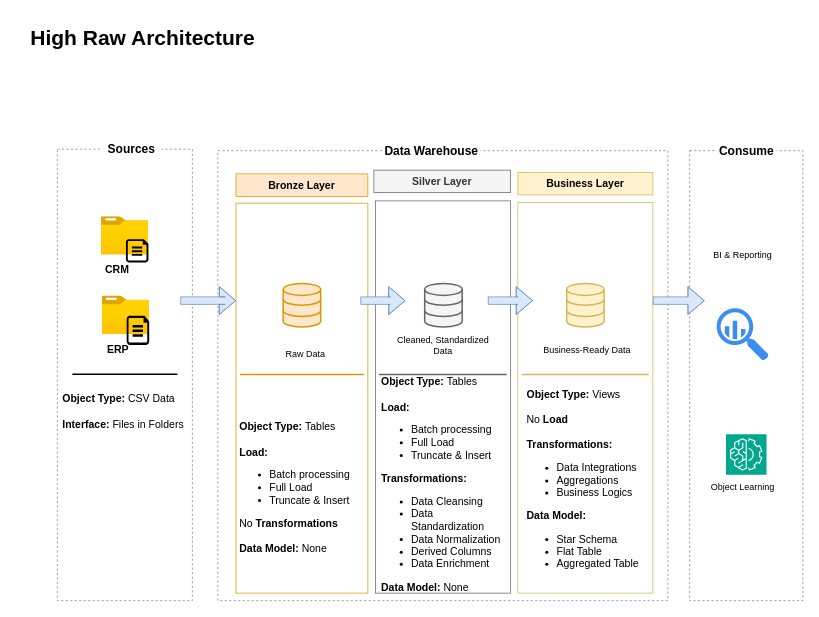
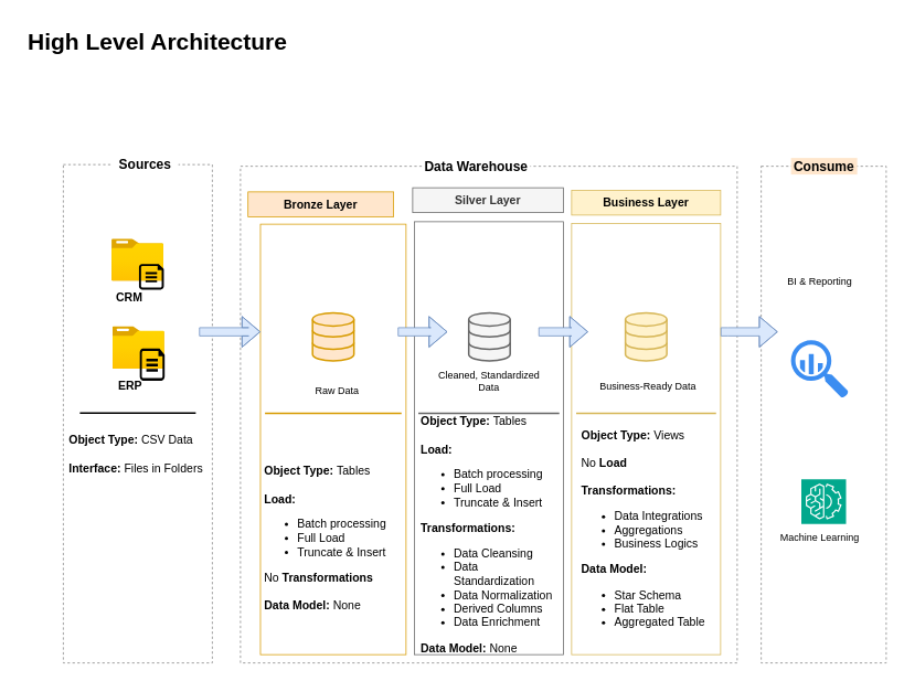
- <mxCell id="9" value="High Raw Architecture" style="rounded=0;whiteSpace=wrap;html=1;fontSize=28;fontStyle=1;strokeColor=none;fillColor=none;" vertex="1" parent="1"><mxGeometry x="20" width="340" height="60" as="geometry" y="20" /></mxCell>
+ <mxCell id="9" value="High Level Architecture" style="rounded=0;whiteSpace=wrap;html=1;fontSize=28;fontStyle=1;strokeColor=none;fillColor=none;" vertex="1" parent="1"><mxGeometry x="20" width="340" height="60" as="geometry" y="20" /></mxCell>
- <mxCell id="8" value="&lt;b&gt;Consume&lt;/b&gt;" style="rounded=0;whiteSpace=wrap;html=1;strokeColor=none;fontSize=16;" vertex="1" parent="1"><mxGeometry x="955" y="190" width="80" height="20" as="geometry" /></mxCell>
+ <mxCell id="8" value="&lt;b&gt;Consume&lt;/b&gt;" style="rounded=0;whiteSpace=wrap;html=1;strokeColor=none;fontSize=16;fillColor=#ffe6cc;" vertex="1" parent="1"><mxGeometry x="955" y="190" width="80" height="20" as="geometry" /></mxCell>
- <mxCell id="10" value="&lt;b&gt;&lt;font&gt;Bronze Layer&lt;/font&gt;&lt;/b&gt;" style="rounded=0;whiteSpace=wrap;html=1;labelBackgroundColor=none;fillColor=#ffe6cc;strokeColor=#d79b00;fontSize=14;" vertex="1" parent="1"><mxGeometry x="314.13" y="231" width="175.87" height="30" as="geometry" /></mxCell>
+ <mxCell id="10" value="&lt;b&gt;&lt;font&gt;Bronze Layer&lt;/font&gt;&lt;/b&gt;" style="rounded=0;whiteSpace=wrap;html=1;labelBackgroundColor=none;fillColor=#ffe6cc;strokeColor=#d79b00;fontSize=14;" vertex="1" parent="1"><mxGeometry x="299.13" y="231" width="175.87" height="30" as="geometry" /></mxCell>
- <mxCell id="43" value="Object Learning" style="rounded=0;whiteSpace=wrap;html=1;fillColor=none;strokeColor=none;" vertex="1" parent="1"><mxGeometry x="939.65" y="638.25" width="100" height="21.5" as="geometry" /></mxCell>
+ <mxCell id="43" value="Machine Learning" style="rounded=0;whiteSpace=wrap;html=1;fillColor=none;strokeColor=none;" vertex="1" parent="1"><mxGeometry x="939.65" y="638.25" width="100" height="21.5" as="geometry" /></mxCell>
